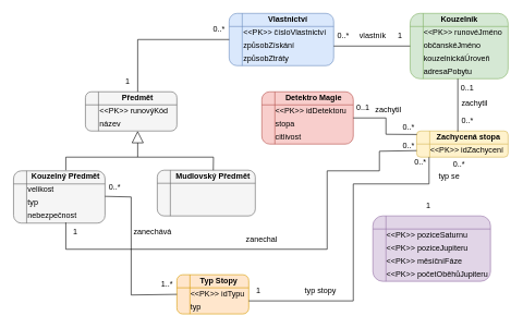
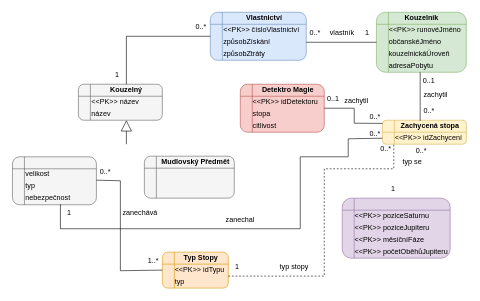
- <mxCell id="45" value="&lt;b&gt;Předmět&lt;/b&gt;" style="text;html=1;align=center;verticalAlign=middle;whiteSpace=wrap;rounded=0;" vertex="1" parent="43"><mxGeometry x="20" width="120" height="20" as="geometry" /></mxCell>
+ <mxCell id="45" value="&lt;b&gt;Kouzelný&lt;/b&gt;" style="text;html=1;align=center;verticalAlign=middle;whiteSpace=wrap;rounded=0;" vertex="1" parent="43"><mxGeometry x="20" width="120" height="20" as="geometry" /></mxCell>
- <mxCell id="46" value="&amp;lt;&amp;lt;PK&amp;gt;&amp;gt; runovýKód" style="text;html=1;align=left;verticalAlign=middle;whiteSpace=wrap;rounded=0;" vertex="1" parent="43"><mxGeometry x="20" y="20" width="120" height="20" as="geometry" /></mxCell>
+ <mxCell id="46" value="&amp;lt;&amp;lt;PK&amp;gt;&amp;gt; název" style="text;html=1;align=left;verticalAlign=middle;whiteSpace=wrap;rounded=0;" vertex="1" parent="43"><mxGeometry x="20" y="20" width="120" height="20" as="geometry" /></mxCell>
- <mxCell id="51" value="" style="endArrow=none;html=1;rounded=0;entryX=0.5;entryY=0;entryDx=0;entryDy=0;exitX=0.5;exitY=0;exitDx=0;exitDy=0;" edge="1" parent="36" source="39" target="50"><mxGeometry width="50" height="50" relative="1" as="geometry"><mxPoint x="150" y="139" as="sourcePoint" /><mxPoint x="200" y="89" as="targetPoint" /><Array as="points"><mxPoint x="80" y="99" /><mxPoint x="190" y="99" /><mxPoint x="306" y="99" /></Array></mxGeometry></mxCell>
- <mxCell id="39" value="&lt;b&gt;Kouzelný Předmět&lt;/b&gt;" style="text;html=1;align=center;verticalAlign=middle;whiteSpace=wrap;rounded=0;" vertex="1" parent="37"><mxGeometry x="20" y="-1" width="120" height="20" as="geometry" /></mxCell>
- <mxCell id="79" value="" style="endArrow=none;html=1;rounded=0;entryX=0;entryY=1;entryDx=0;entryDy=0;exitX=1;exitY=1;exitDx=0;exitDy=0;" edge="1" parent="1" source="24" target="29"><mxGeometry width="50" height="50" relative="1" as="geometry"><mxPoint x="360" y="461" as="sourcePoint" /><mxPoint x="490" y="391" as="targetPoint" /><Array as="points"><mxPoint x="540" y="460" /><mxPoint x="540" y="281" /><mxPoint x="656" y="281" /></Array></mxGeometry></mxCell>
+ <mxCell id="79" value="" style="endArrow=none;html=1;rounded=0;entryX=0;entryY=1;entryDx=0;entryDy=0;exitX=1;exitY=1;exitDx=0;exitDy=0;dashed=1;" edge="1" parent="1" source="24" target="29"><mxGeometry width="50" height="50" relative="1" as="geometry"><mxPoint x="360" y="461" as="sourcePoint" /><mxPoint x="490" y="391" as="targetPoint" /><Array as="points"><mxPoint x="540" y="460" /><mxPoint x="540" y="281" /><mxPoint x="656" y="281" /></Array></mxGeometry></mxCell>
